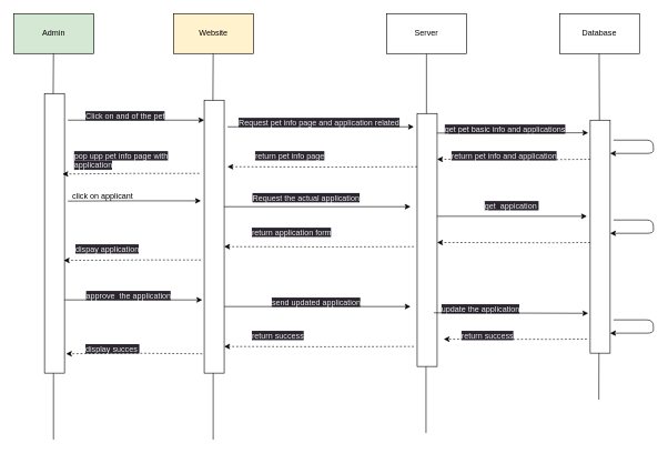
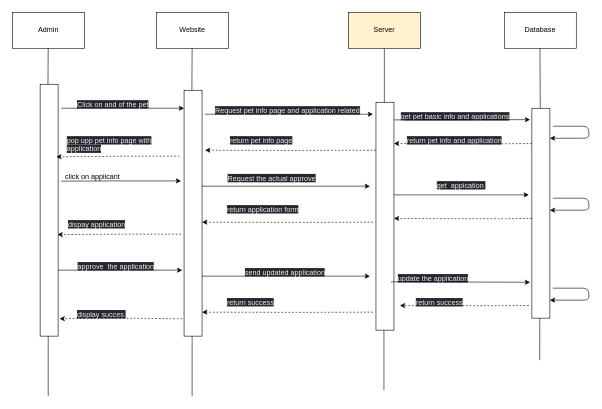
- <mxCell id="6" value="Admin" style="whiteSpace=wrap;html=1;fillColor=#d5e8d4;" parent="1" vertex="1"><mxGeometry x="20" y="20" width="120" height="60" as="geometry" /></mxCell>
+ <mxCell id="6" value="Admin" style="whiteSpace=wrap;html=1;" parent="1" vertex="1"><mxGeometry x="20" y="20" width="120" height="60" as="geometry" /></mxCell>
- <mxCell id="3" value="Website" style="whiteSpace=wrap;html=1;fillColor=#fff2cc;" parent="1" vertex="1"><mxGeometry x="260" y="20" width="120" height="60" as="geometry" /></mxCell>
+ <mxCell id="3" value="Website" style="whiteSpace=wrap;html=1;" parent="1" vertex="1"><mxGeometry x="260" y="20" width="120" height="60" as="geometry" /></mxCell>
- <mxCell id="4" value="Server" style="whiteSpace=wrap;html=1;" parent="1" vertex="1"><mxGeometry x="580" y="20" width="120" height="60" as="geometry" /></mxCell>
+ <mxCell id="4" value="Server" style="whiteSpace=wrap;html=1;fillColor=#fff2cc;" parent="1" vertex="1"><mxGeometry x="580" y="20" width="120" height="60" as="geometry" /></mxCell>
- <mxCell id="33" value="&lt;span style=&quot;color: rgb(240, 240, 240); font-family: Helvetica; font-size: 12px; font-style: normal; font-variant-ligatures: normal; font-variant-caps: normal; font-weight: 400; letter-spacing: normal; orphans: 2; text-align: center; text-indent: 0px; text-transform: none; widows: 2; word-spacing: 0px; -webkit-text-stroke-width: 0px; background-color: rgb(42, 37, 47); text-decoration-thickness: initial; text-decoration-style: initial; text-decoration-color: initial; float: none; display: inline !important;&quot;&gt;Request the actual application&lt;br&gt;&lt;/span&gt;" style="text;whiteSpace=wrap;html=1;" parent="1" vertex="1"><mxGeometry x="377" y="283.09" width="180" height="20" as="geometry" /></mxCell>
+ <mxCell id="33" value="&lt;span style=&quot;color: rgb(240, 240, 240); font-family: Helvetica; font-size: 12px; font-style: normal; font-variant-ligatures: normal; font-variant-caps: normal; font-weight: 400; letter-spacing: normal; orphans: 2; text-align: center; text-indent: 0px; text-transform: none; widows: 2; word-spacing: 0px; -webkit-text-stroke-width: 0px; background-color: rgb(42, 37, 47); text-decoration-thickness: initial; text-decoration-style: initial; text-decoration-color: initial; float: none; display: inline !important;&quot;&gt;Request the actual approve&lt;br&gt;&lt;/span&gt;" style="text;whiteSpace=wrap;html=1;" parent="1" vertex="1"><mxGeometry x="377" y="283.09" width="180" height="20" as="geometry" /></mxCell>
